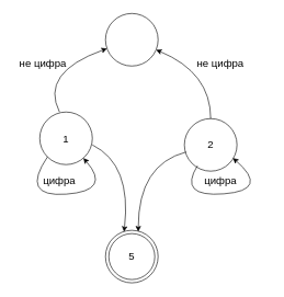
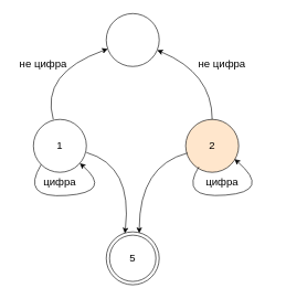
- <mxCell id="5" value="1" style="ellipse;whiteSpace=wrap;html=1;aspect=fixed;fontSize=16;" vertex="1" parent="1"><mxGeometry x="60" y="170" width="80" height="80" as="geometry" /></mxCell>
+ <mxCell id="5" value="1" style="ellipse;whiteSpace=wrap;html=1;aspect=fixed;fontSize=16;" vertex="1" parent="1"><mxGeometry x="50" y="180" width="80" height="80" as="geometry" /></mxCell>
- <mxCell id="2" value="2" style="ellipse;whiteSpace=wrap;html=1;aspect=fixed;fontSize=16;" vertex="1" parent="1"><mxGeometry x="280" y="180" width="80" height="80" as="geometry" /></mxCell>
+ <mxCell id="2" value="2" style="ellipse;whiteSpace=wrap;html=1;aspect=fixed;fontSize=16;fillColor=#ffe6cc;" vertex="1" parent="1"><mxGeometry x="280" y="180" width="80" height="80" as="geometry" /></mxCell>
